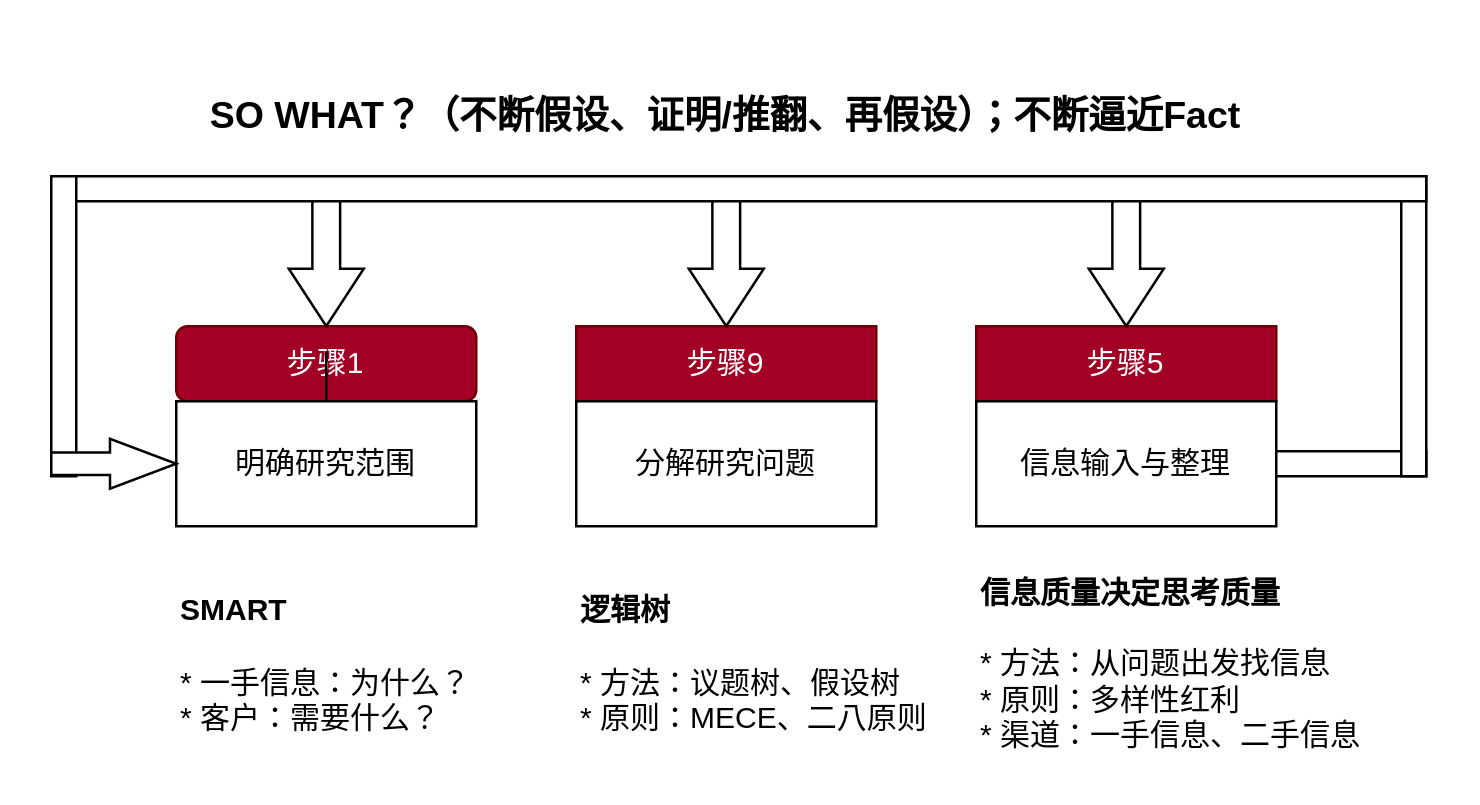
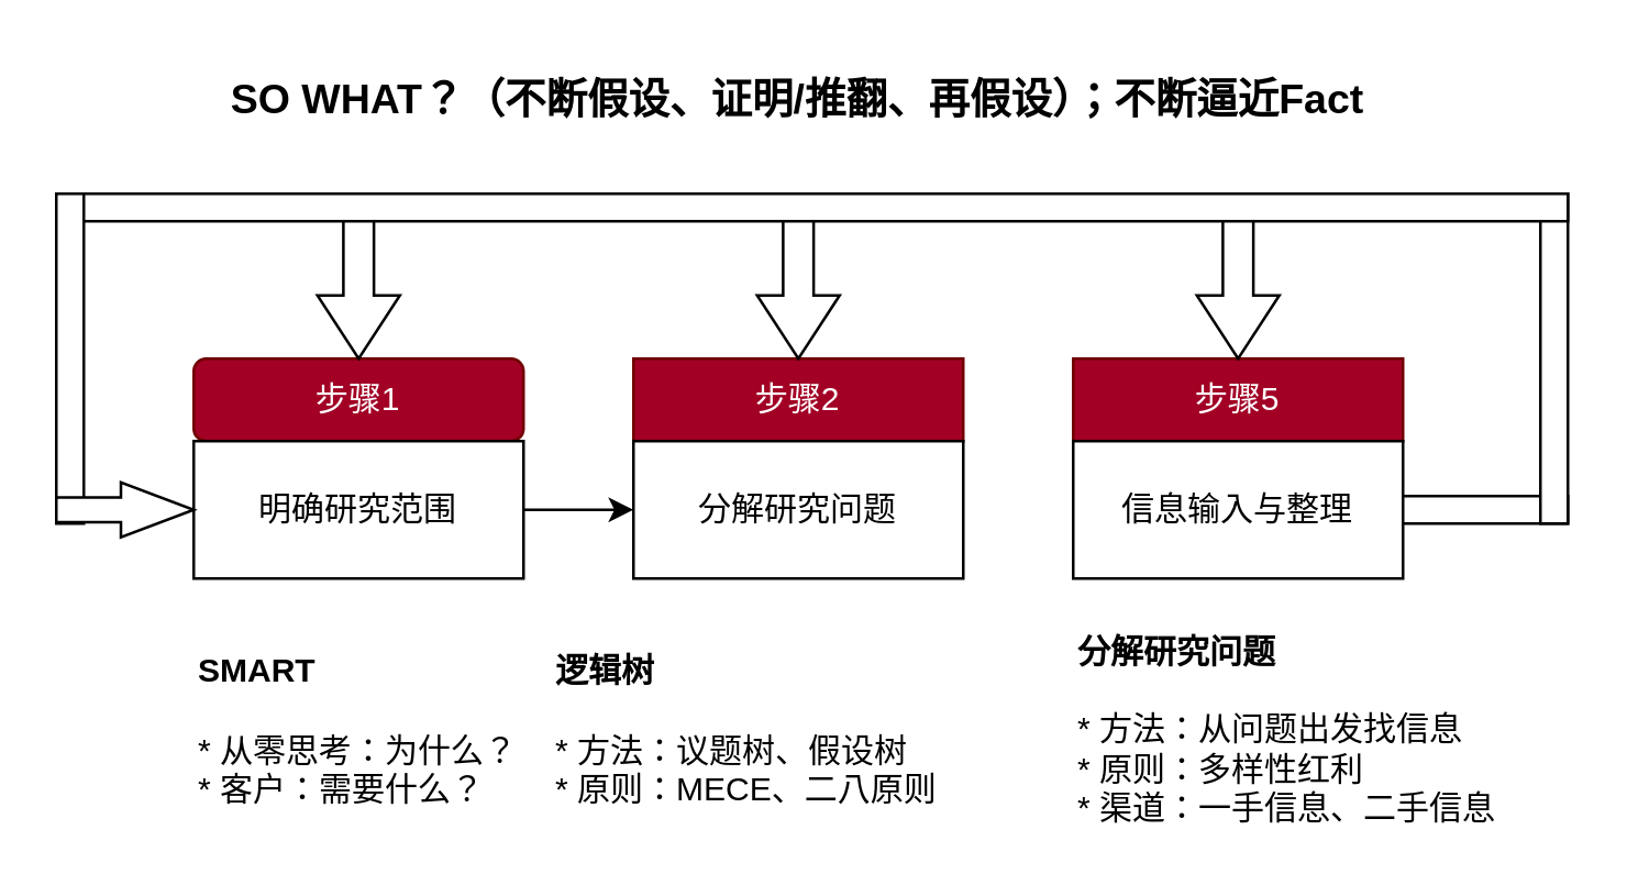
- <mxCell id="17" value="SO WHAT？（不断假设、证明/推翻、再假设）；不断逼近Fact" style="text;html=1;strokeColor=none;fillColor=none;align=center;verticalAlign=middle;whiteSpace=wrap;rounded=0;fontStyle=1;fontSize=15;" vertex="1" parent="1"><mxGeometry x="70" y="30" width="440" height="30" as="geometry" /></mxCell>
+ <mxCell id="17" value="SO WHAT？（不断假设、证明/推翻、再假设）；不断逼近Fact" style="text;html=1;strokeColor=none;fillColor=none;align=center;verticalAlign=middle;whiteSpace=wrap;rounded=0;fontStyle=1;fontSize=15;" vertex="1" parent="1"><mxGeometry x="70" y="20" width="440" height="30" as="geometry" /></mxCell>
- <mxCell id="5" value="" style="edgeStyle=orthogonalEdgeStyle;rounded=0;orthogonalLoop=1;jettySize=auto;html=1;" edge="1" parent="1" source="6" target="2"><mxGeometry relative="1" as="geometry" /></mxCell>
+ <mxCell id="5" value="" style="edgeStyle=orthogonalEdgeStyle;rounded=0;orthogonalLoop=1;jettySize=auto;html=1;" edge="1" parent="1" source="6" target="7"><mxGeometry relative="1" as="geometry" /></mxCell>
- <mxCell id="3" value="步骤9" style="rounded=0;whiteSpace=wrap;html=1;fillColor=#a20025;fontColor=#ffffff;strokeColor=#6F0000;" vertex="1" parent="1"><mxGeometry x="230" y="130" width="120" height="30" as="geometry" /></mxCell>
+ <mxCell id="3" value="步骤2" style="rounded=0;whiteSpace=wrap;html=1;fillColor=#a20025;fontColor=#ffffff;strokeColor=#6F0000;" vertex="1" parent="1"><mxGeometry x="230" y="130" width="120" height="30" as="geometry" /></mxCell>
- <mxCell id="18" value="&lt;b&gt;SMART&lt;/b&gt;&lt;br&gt;&lt;br&gt;* 一手信息：为什么？&lt;br&gt;* 客户：需要什么？" style="text;html=1;strokeColor=none;fillColor=none;align=left;verticalAlign=middle;whiteSpace=wrap;rounded=0;" vertex="1" parent="1"><mxGeometry x="70" y="230" width="120" height="70" as="geometry" /></mxCell>
+ <mxCell id="18" value="&lt;b&gt;SMART&lt;/b&gt;&lt;br&gt;&lt;br&gt;* 从零思考：为什么？&lt;br&gt;* 客户：需要什么？" style="text;html=1;strokeColor=none;fillColor=none;align=left;verticalAlign=middle;whiteSpace=wrap;rounded=0;" vertex="1" parent="1"><mxGeometry x="70" y="230" width="120" height="70" as="geometry" /></mxCell>
- <mxCell id="19" value="&lt;b&gt;逻辑树&lt;/b&gt;&lt;br&gt;&lt;br&gt;* 方法：议题树、假设树&lt;br&gt;* 原则：MECE、二八原则" style="text;html=1;strokeColor=none;fillColor=none;align=left;verticalAlign=middle;whiteSpace=wrap;rounded=0;" vertex="1" parent="1"><mxGeometry x="230" y="230" width="150" height="70" as="geometry" /></mxCell>
+ <mxCell id="19" value="&lt;b&gt;逻辑树&lt;/b&gt;&lt;br&gt;&lt;br&gt;* 方法：议题树、假设树&lt;br&gt;* 原则：MECE、二八原则" style="text;html=1;strokeColor=none;fillColor=none;align=left;verticalAlign=middle;whiteSpace=wrap;rounded=0;" vertex="1" parent="1"><mxGeometry x="200" y="230" width="150" height="70" as="geometry" /></mxCell>
- <mxCell id="20" value="&lt;b&gt;信息质量决定思考质量&lt;/b&gt;&lt;br&gt;&lt;br&gt;* 方法：从问题出发找信息&lt;br&gt;* 原则：多样性红利&lt;br&gt;* 渠道：一手信息、二手信息" style="text;html=1;strokeColor=none;fillColor=none;align=left;verticalAlign=middle;whiteSpace=wrap;rounded=0;" vertex="1" parent="1"><mxGeometry x="390" y="230" width="160" height="70" as="geometry" /></mxCell>
+ <mxCell id="20" value="&lt;b&gt;分解研究问题&lt;/b&gt;&lt;br&gt;&lt;br&gt;* 方法：从问题出发找信息&lt;br&gt;* 原则：多样性红利&lt;br&gt;* 渠道：一手信息、二手信息" style="text;html=1;strokeColor=none;fillColor=none;align=left;verticalAlign=middle;whiteSpace=wrap;rounded=0;" vertex="1" parent="1"><mxGeometry x="390" y="230" width="160" height="70" as="geometry" /></mxCell>
